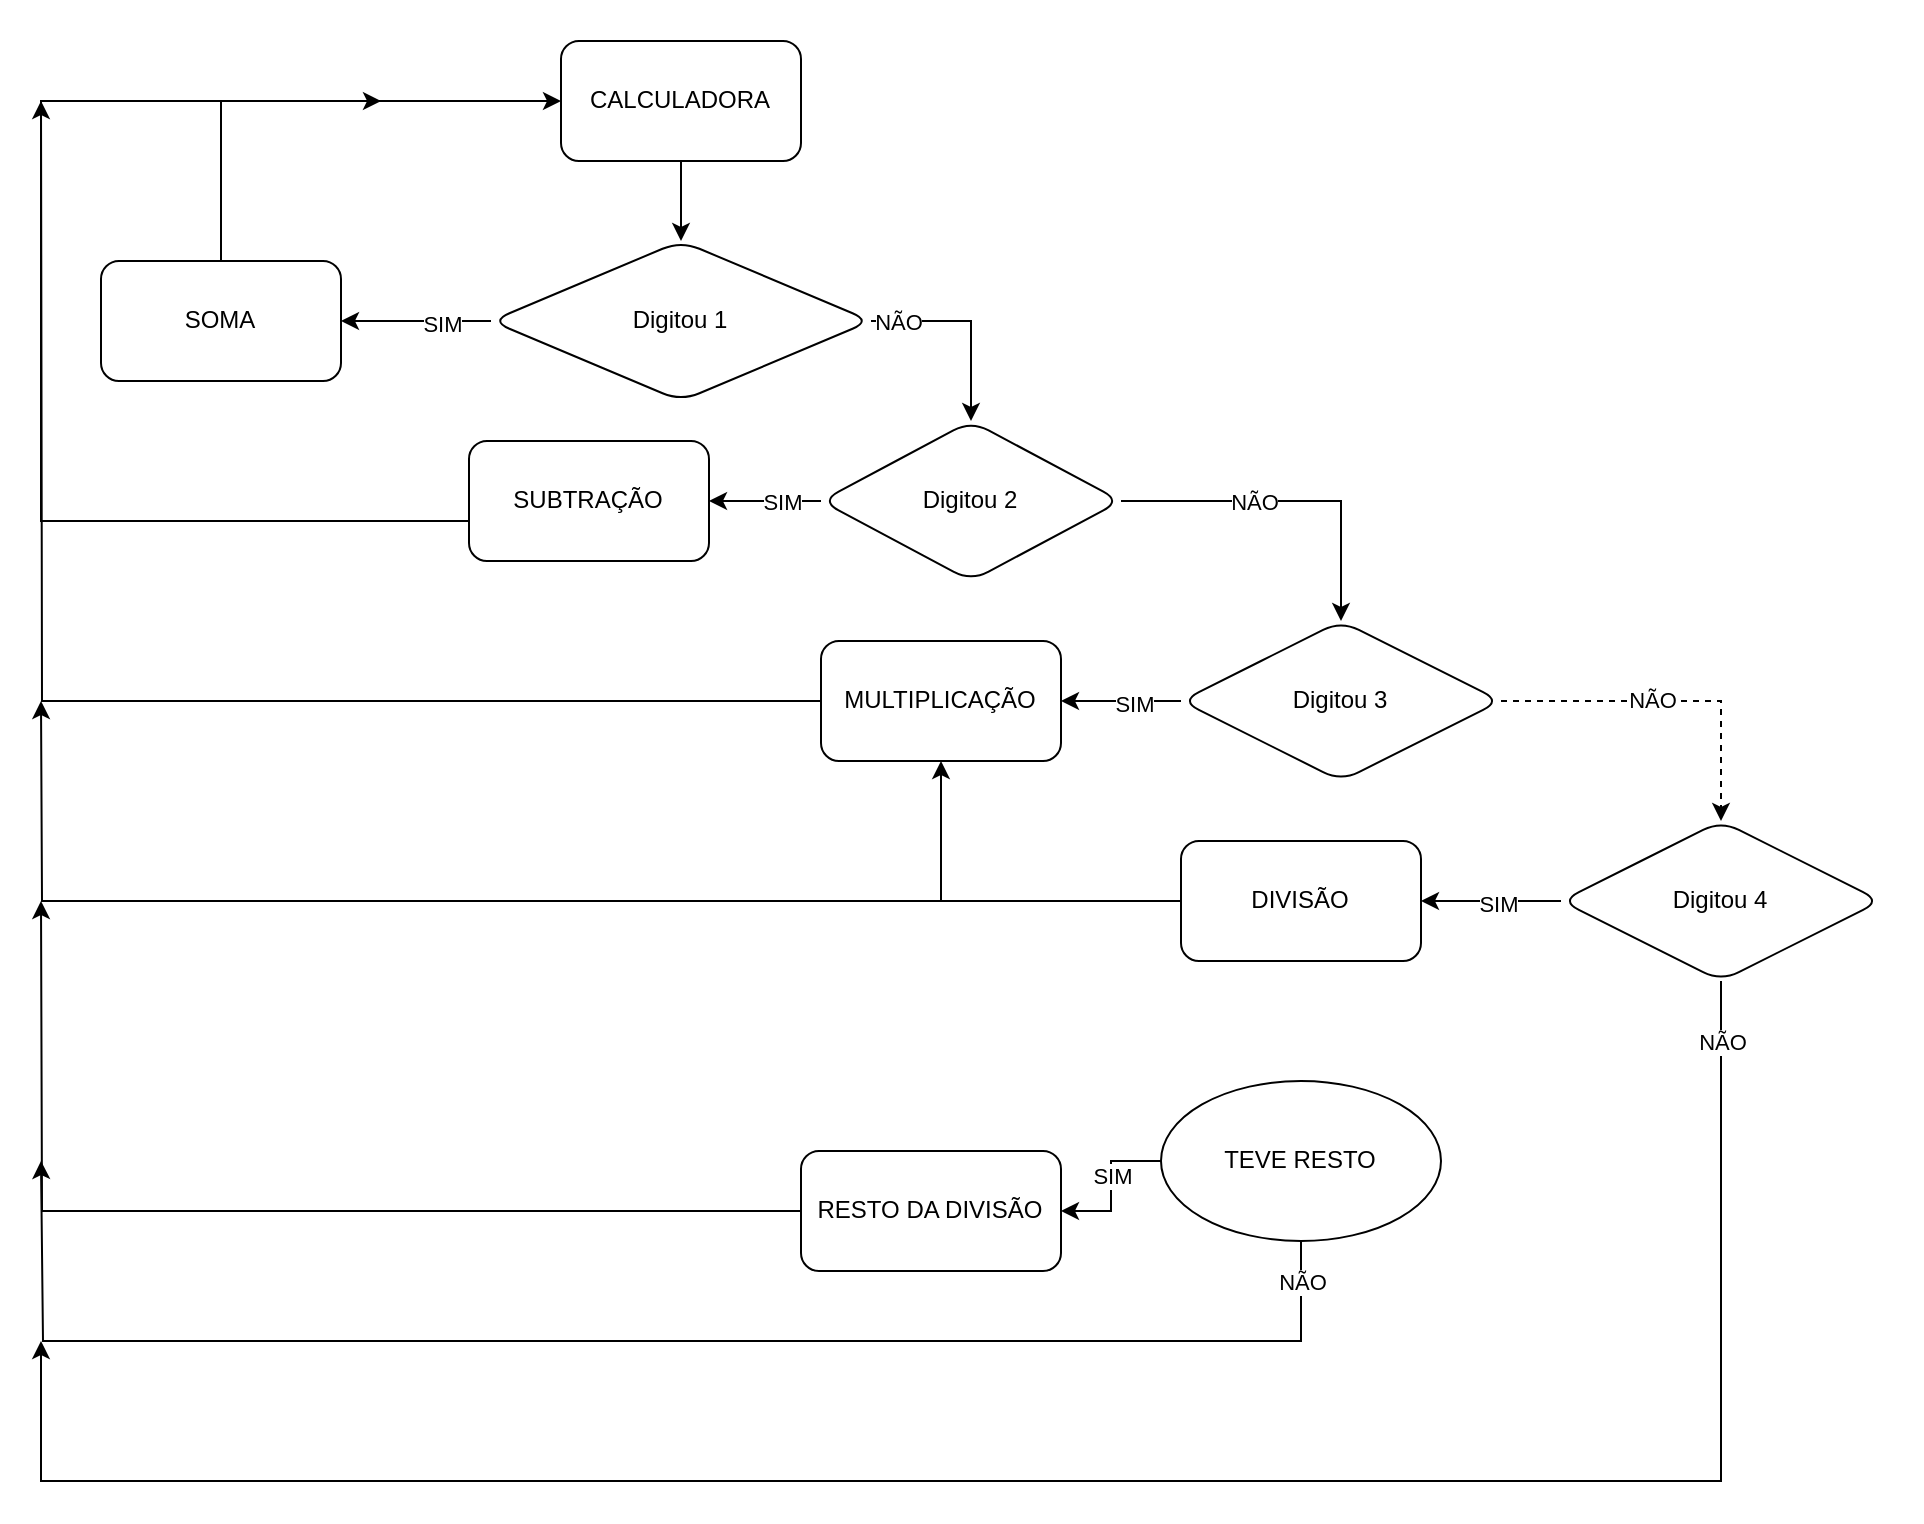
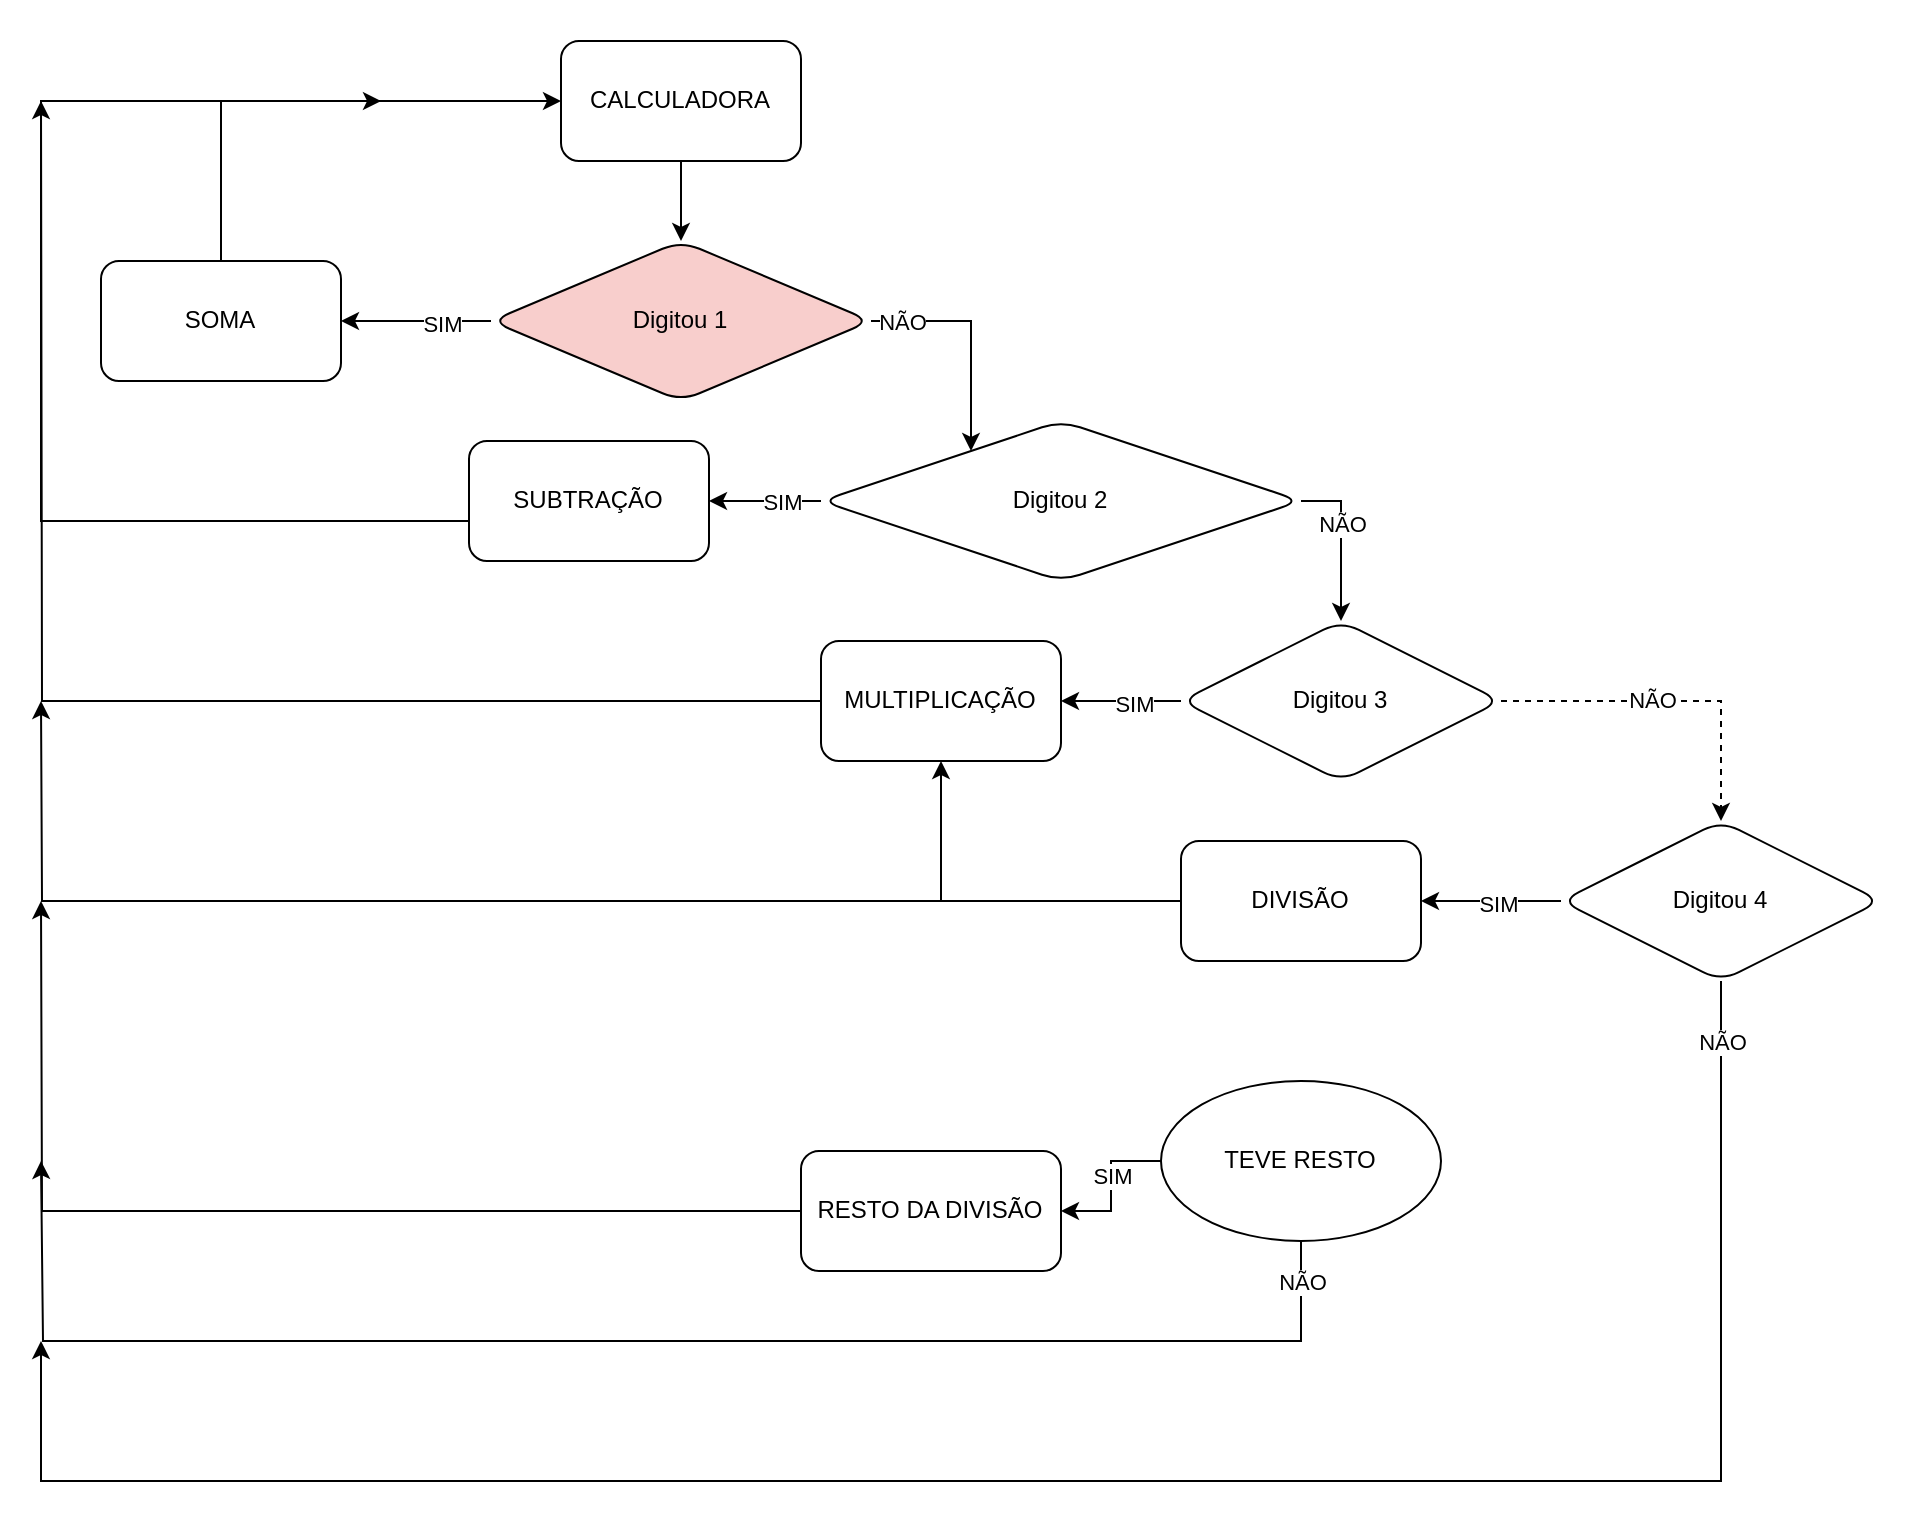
- <mxCell id="8" value="Digitou 1" style="rhombus;whiteSpace=wrap;html=1;rounded=1;" vertex="1" parent="1"><mxGeometry x="245" y="120" width="190" height="80" as="geometry" /></mxCell>
+ <mxCell id="8" value="Digitou 1" style="rhombus;whiteSpace=wrap;html=1;rounded=1;fillColor=#f8cecc;" vertex="1" parent="1"><mxGeometry x="245" y="120" width="190" height="80" as="geometry" /></mxCell>
- <mxCell id="15" value="Digitou 2" style="rhombus;whiteSpace=wrap;html=1;rounded=1;" vertex="1" parent="1"><mxGeometry x="410" y="210" width="150" height="80" as="geometry" /></mxCell>
+ <mxCell id="15" value="Digitou 2" style="rhombus;whiteSpace=wrap;html=1;rounded=1;" vertex="1" parent="1"><mxGeometry x="410" y="210" width="240" height="80" as="geometry" /></mxCell>
